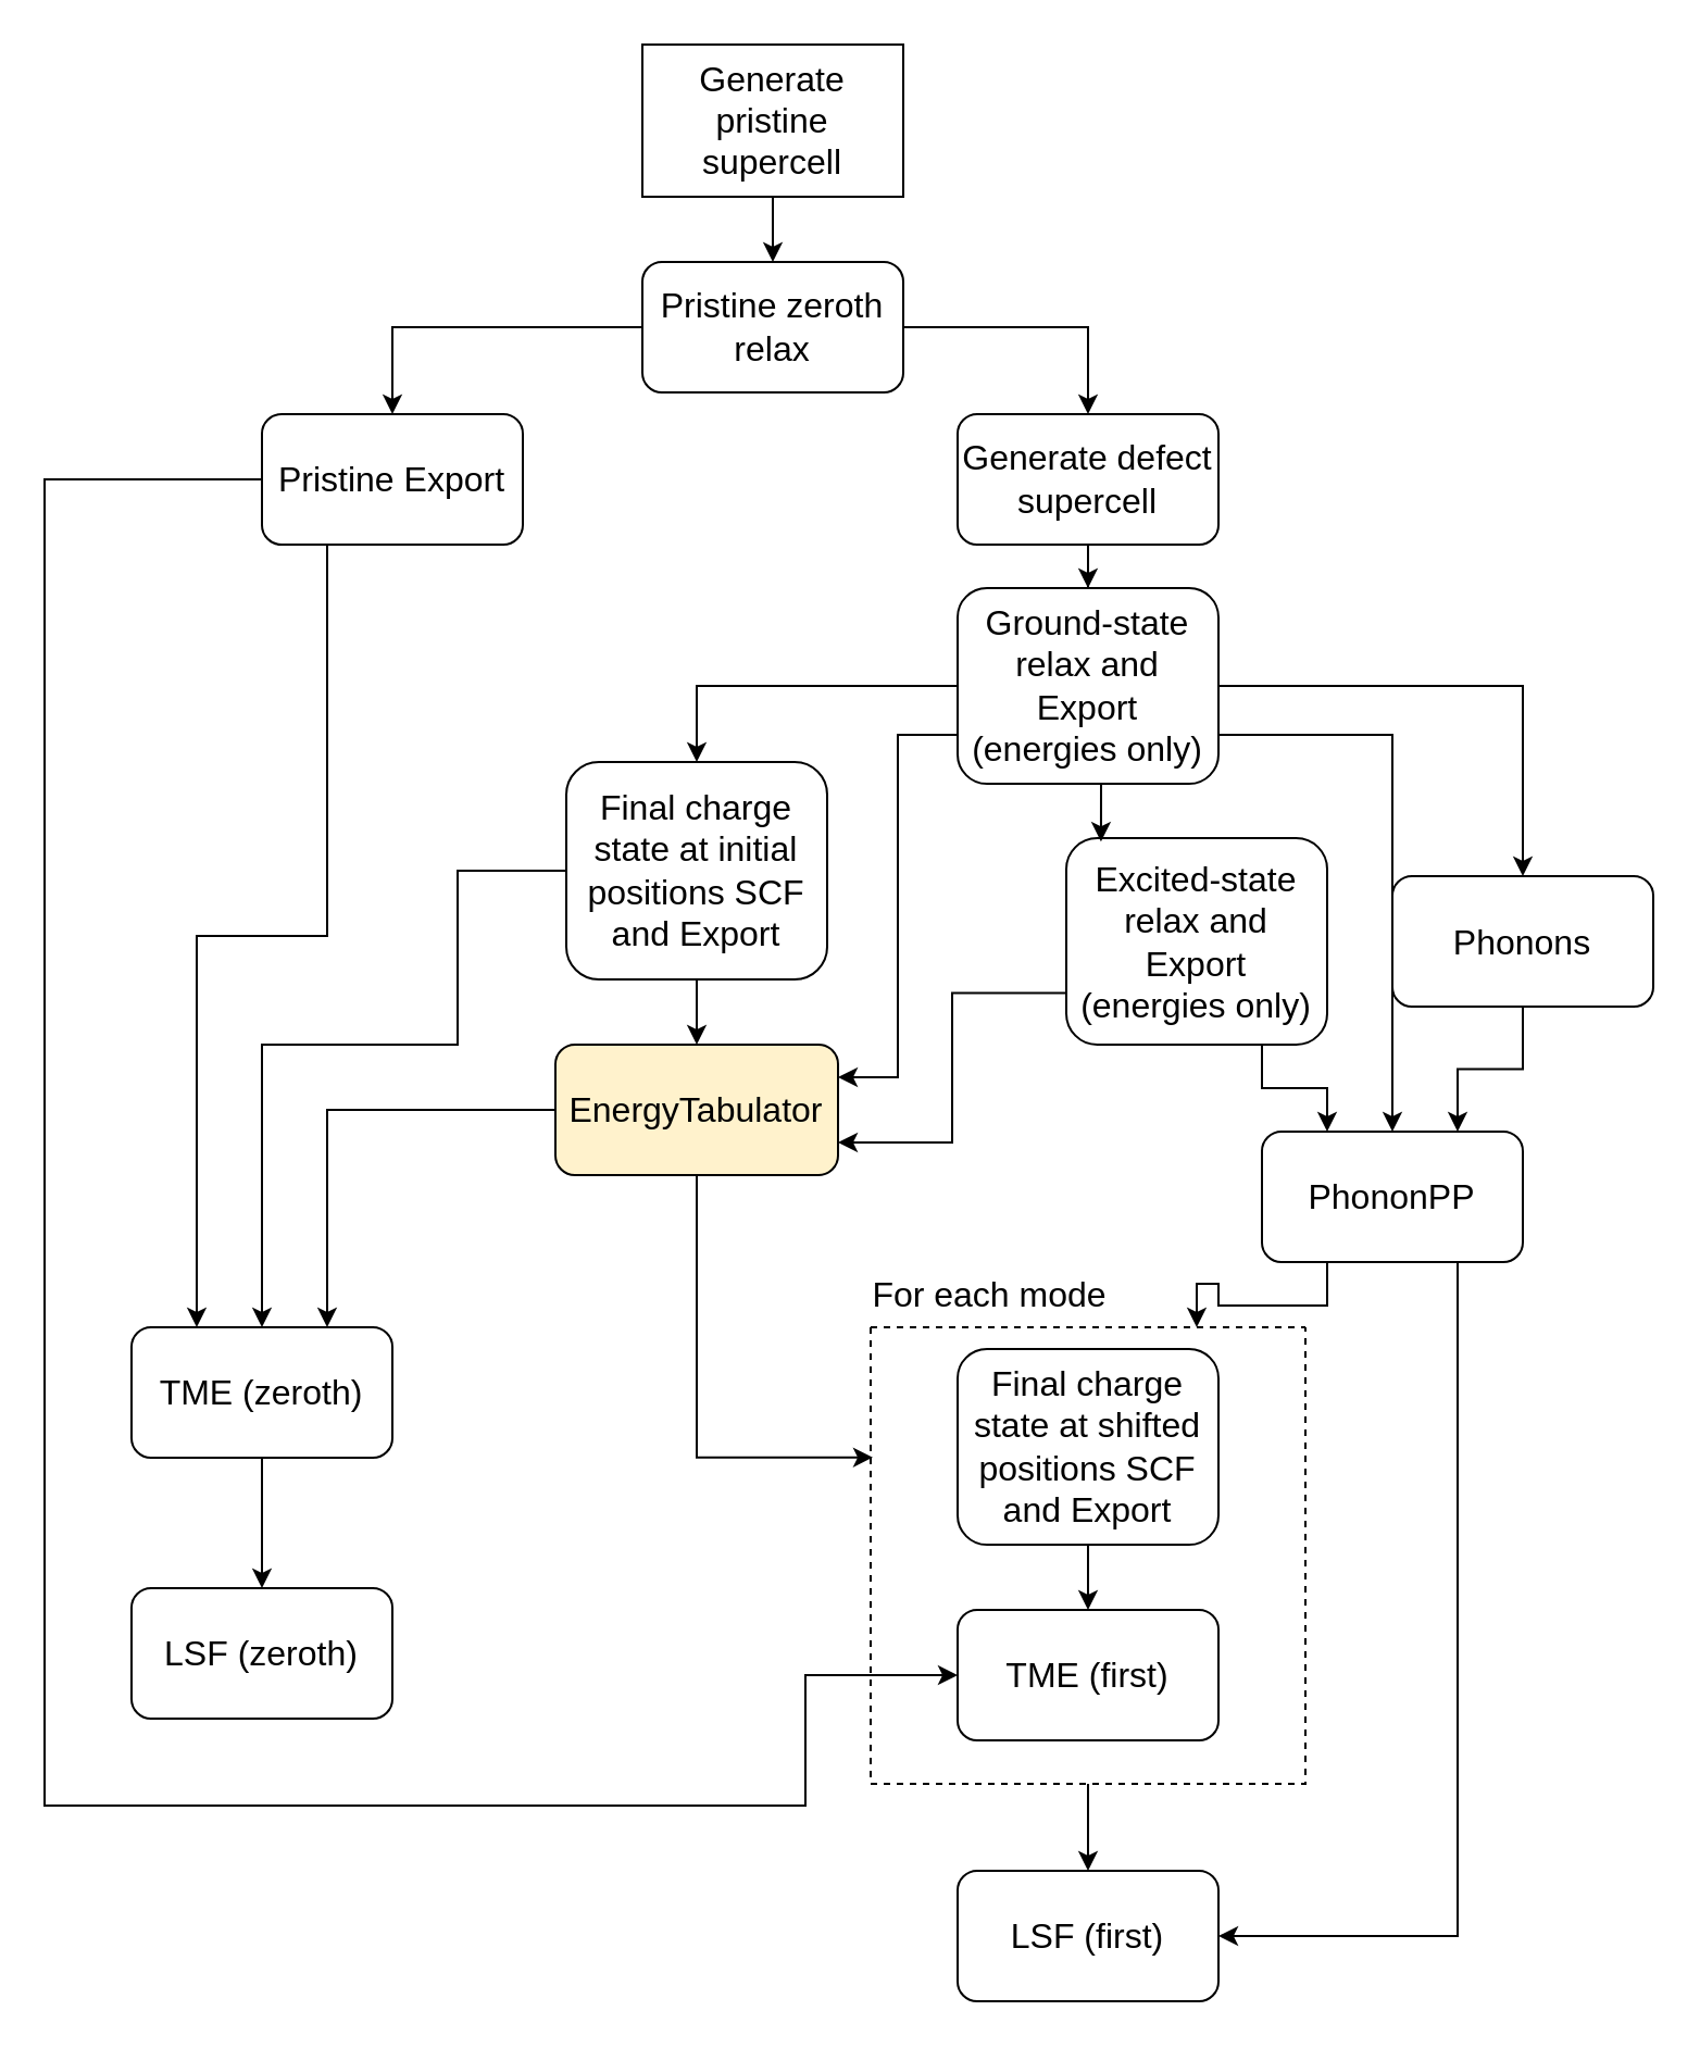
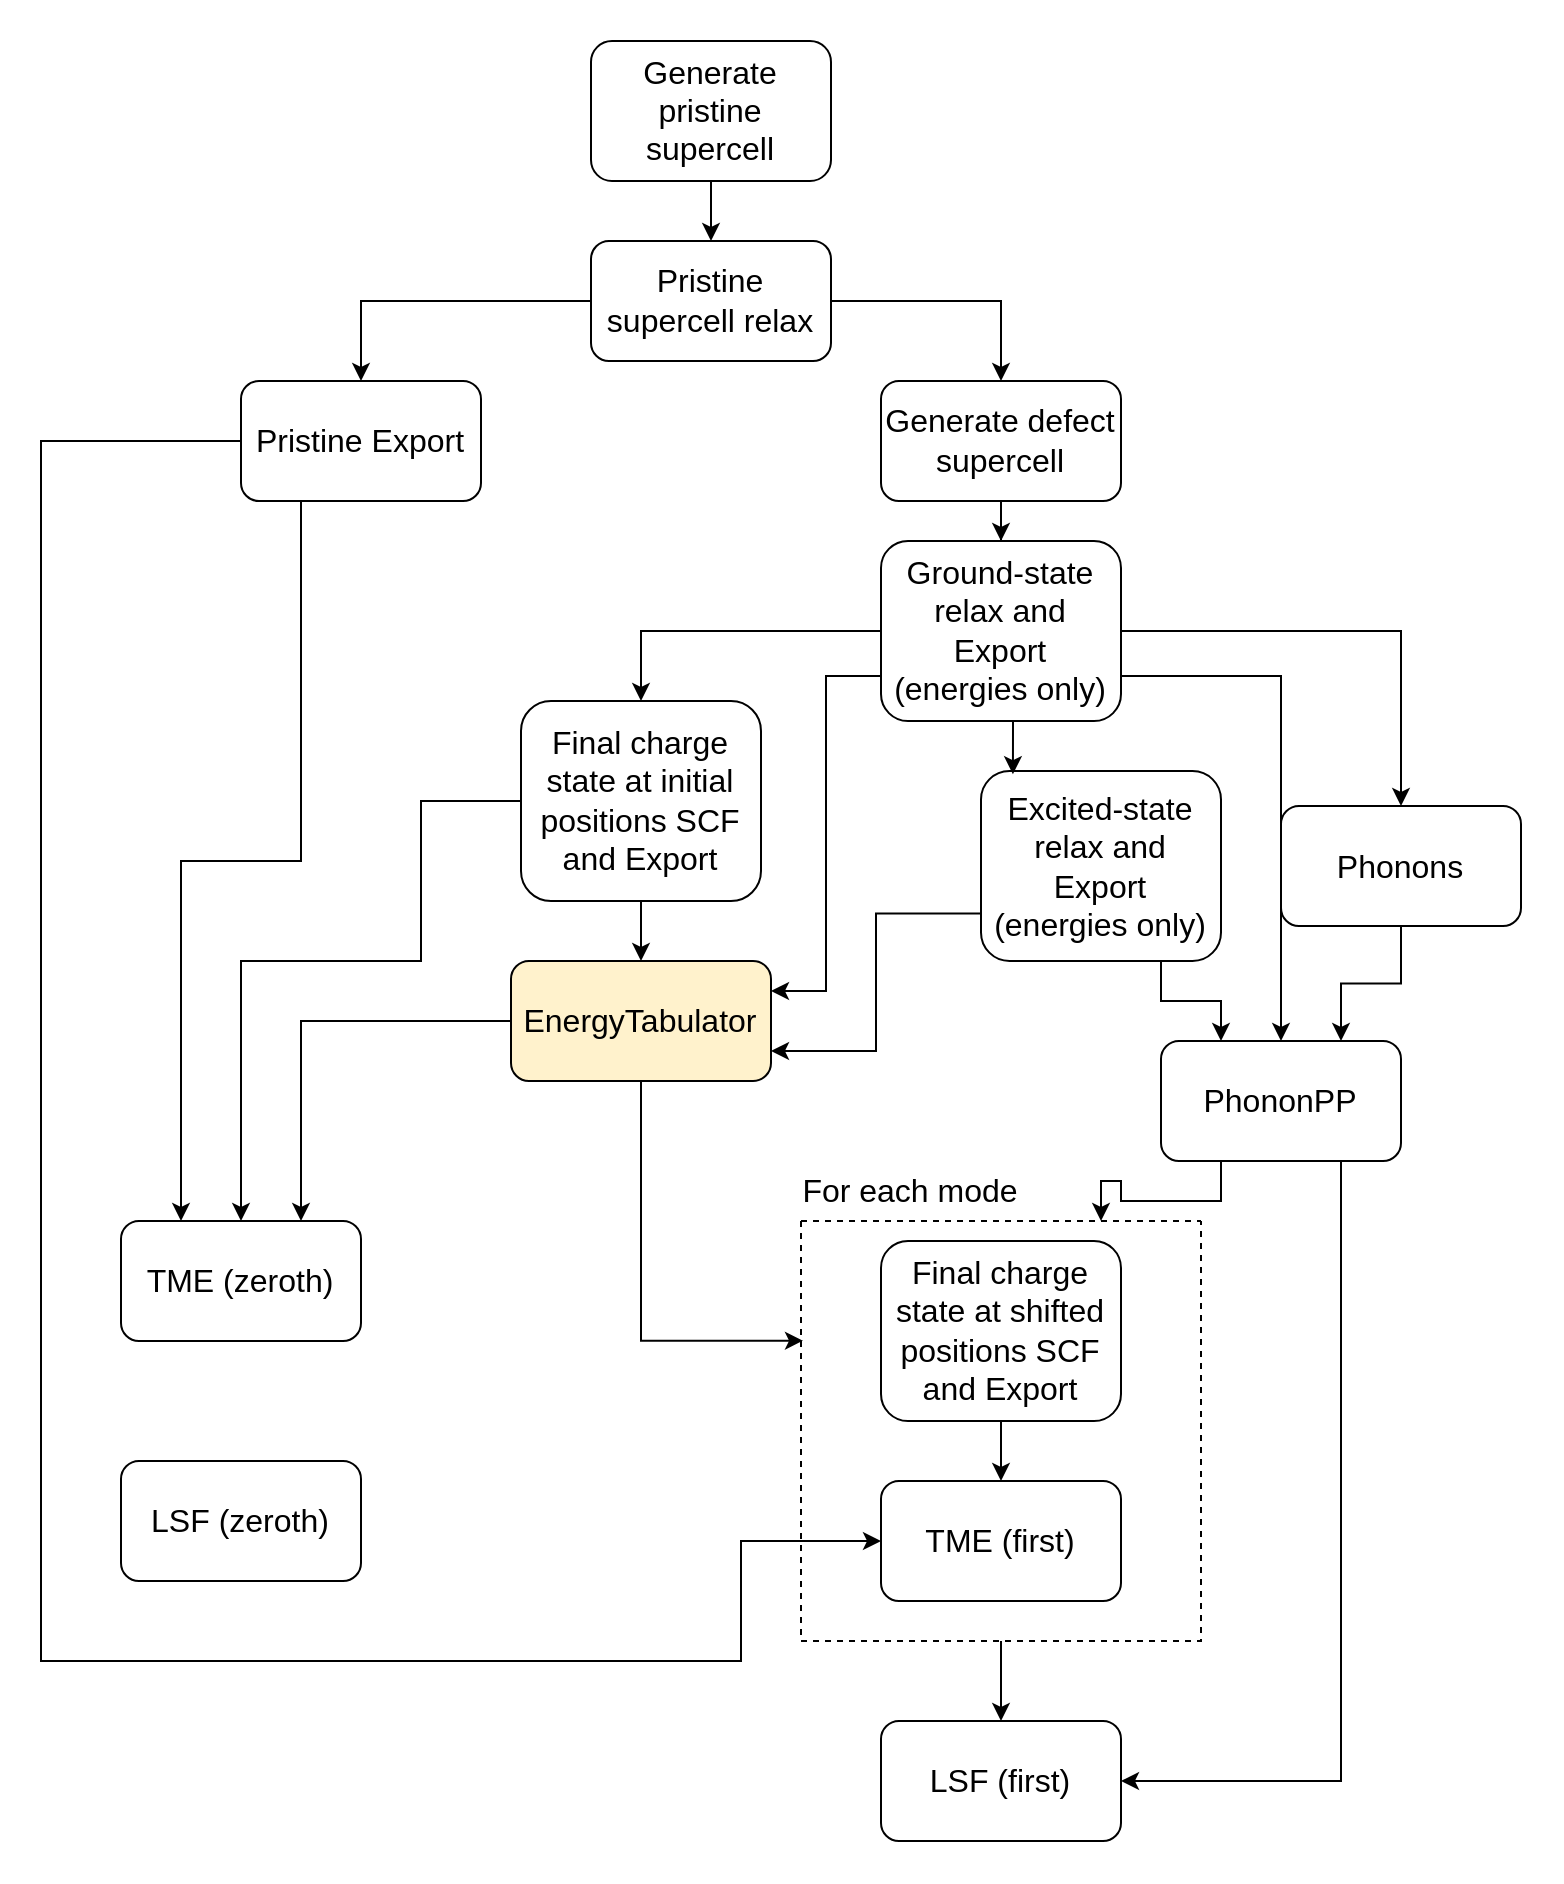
- <mxCell id="17" value="Generate pristine supercell" style="whiteSpace=wrap;html=1;fontSize=16;rounded=0;" vertex="1" parent="1"><mxGeometry x="295" y="20" width="120" height="70" as="geometry" /></mxCell>
+ <mxCell id="17" value="Generate pristine supercell" style="rounded=1;whiteSpace=wrap;html=1;fontSize=16;" vertex="1" parent="1"><mxGeometry x="295" y="20" width="120" height="70" as="geometry" /></mxCell>
- <mxCell id="20" value="Pristine zeroth relax" style="rounded=1;whiteSpace=wrap;html=1;fontSize=16;" vertex="1" parent="1"><mxGeometry x="295" y="120" width="120" height="60" as="geometry" /></mxCell>
+ <mxCell id="20" value="Pristine supercell relax" style="rounded=1;whiteSpace=wrap;html=1;fontSize=16;" vertex="1" parent="1"><mxGeometry x="295" y="120" width="120" height="60" as="geometry" /></mxCell>
- <mxCell id="34" style="edgeStyle=orthogonalEdgeStyle;rounded=0;orthogonalLoop=1;jettySize=auto;html=1;exitX=0.5;exitY=1;exitDx=0;exitDy=0;fontSize=16;" edge="1" parent="1" source="35" target="36"><mxGeometry relative="1" as="geometry" /></mxCell>
